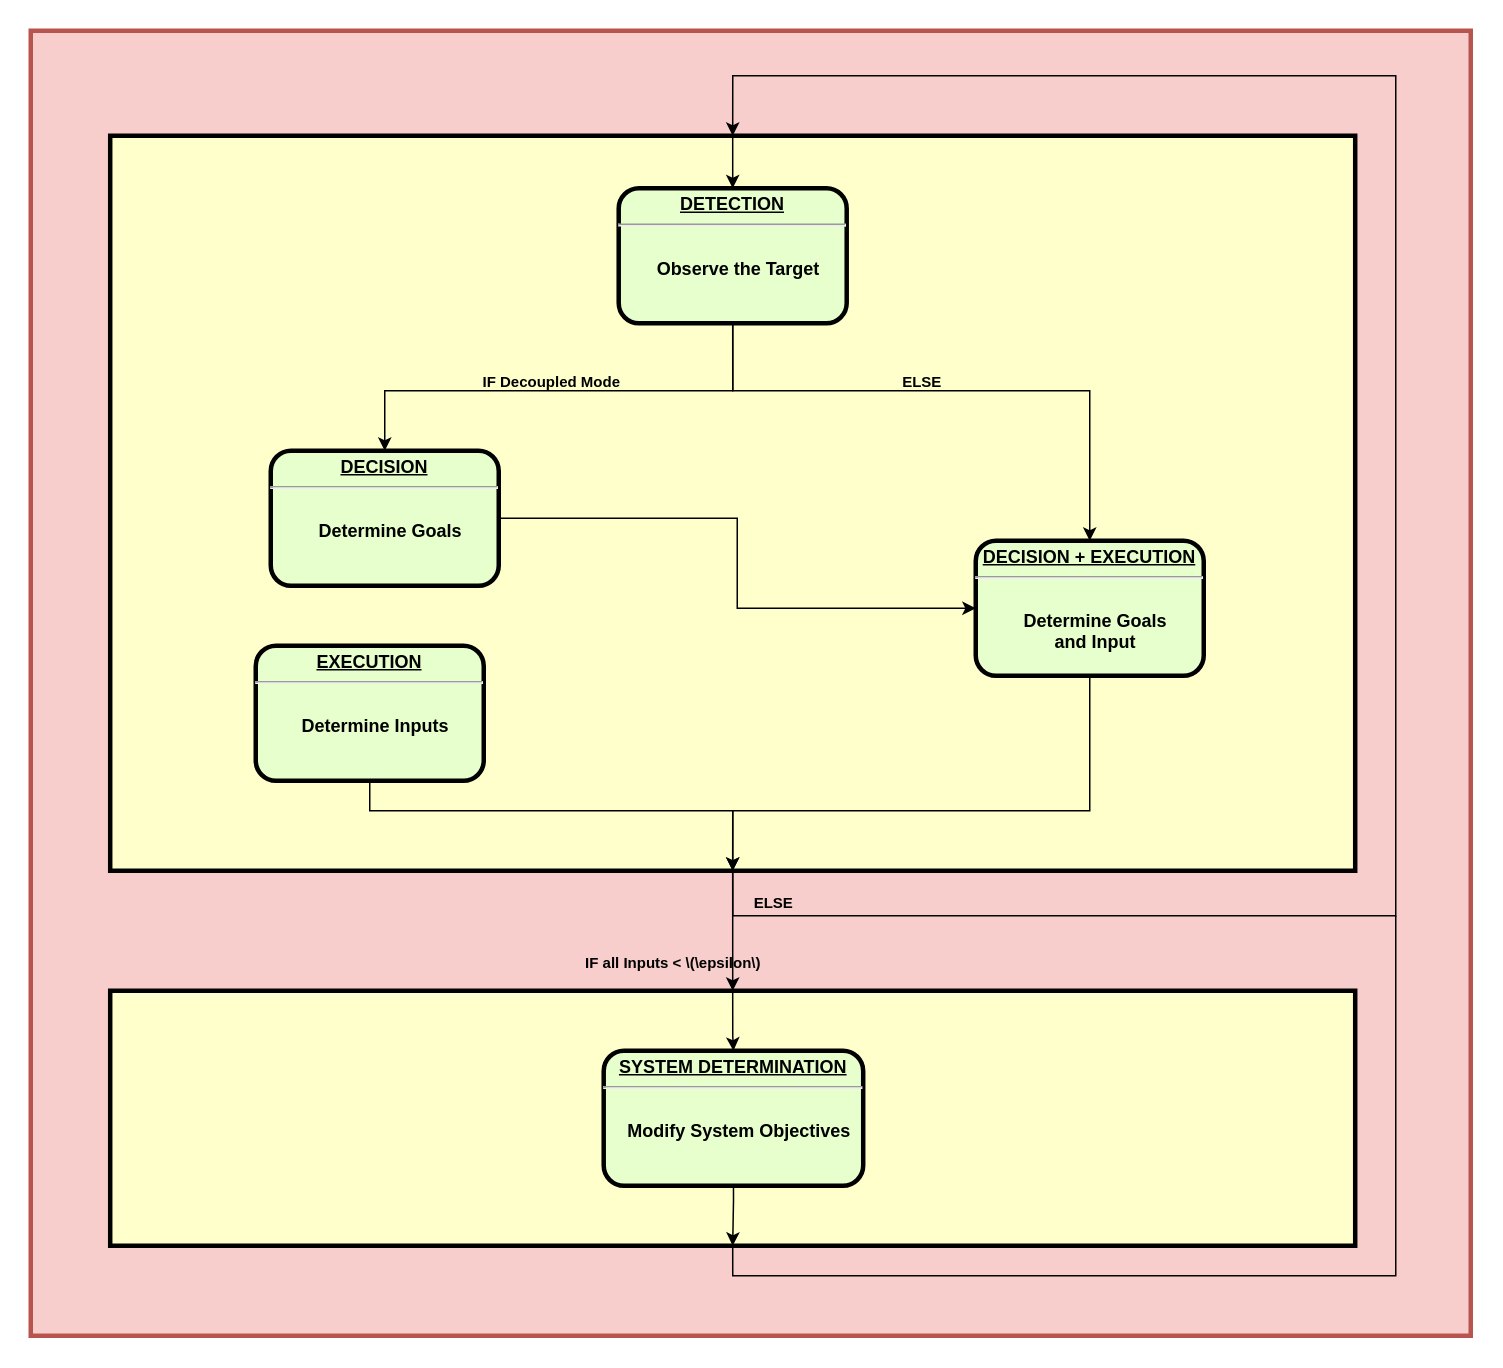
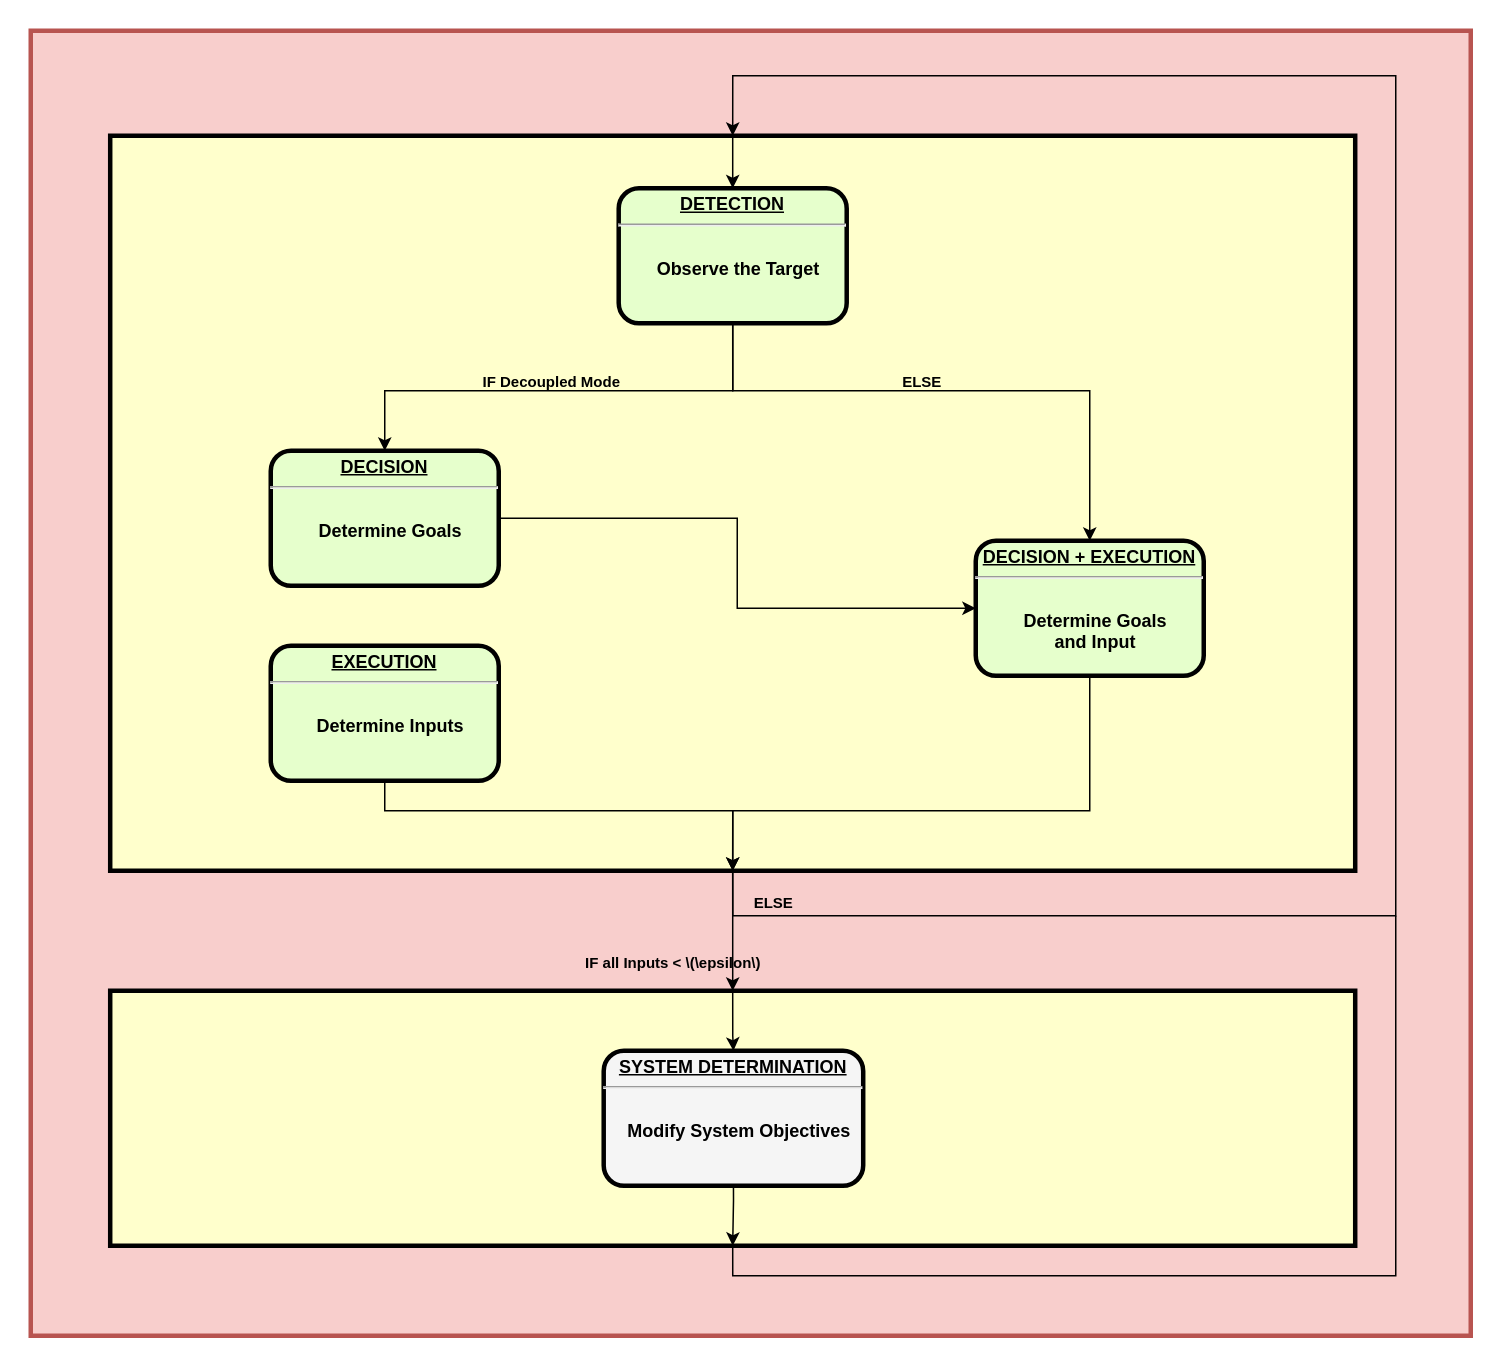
- <mxCell id="15" value="&lt;p style=&quot;margin: 0px; margin-top: 4px; text-align: center; text-decoration: underline;&quot;&gt;&lt;strong&gt;EXECUTION&lt;br&gt;&lt;/strong&gt;&lt;/p&gt;&lt;hr&gt;&lt;p style=&quot;margin: 0px; margin-left: 8px;&quot;&gt;&lt;br&gt;Determine Inputs&lt;/p&gt;" style="verticalAlign=middle;align=center;overflow=fill;fontSize=12;fontFamily=Helvetica;html=1;rounded=1;fontStyle=1;strokeWidth=3;fillColor=#E6FFCC" parent="1" vertex="1"><mxGeometry x="170" y="430" width="152" height="90" as="geometry" /></mxCell>
+ <mxCell id="15" value="&lt;p style=&quot;margin: 0px; margin-top: 4px; text-align: center; text-decoration: underline;&quot;&gt;&lt;strong&gt;EXECUTION&lt;br&gt;&lt;/strong&gt;&lt;/p&gt;&lt;hr&gt;&lt;p style=&quot;margin: 0px; margin-left: 8px;&quot;&gt;&lt;br&gt;Determine Inputs&lt;/p&gt;" style="verticalAlign=middle;align=center;overflow=fill;fontSize=12;fontFamily=Helvetica;html=1;rounded=1;fontStyle=1;strokeWidth=3;fillColor=#E6FFCC" parent="1" vertex="1"><mxGeometry x="180" y="430" width="152" height="90" as="geometry" /></mxCell>
- <mxCell id="22" value="&lt;p style=&quot;margin: 0px; margin-top: 4px; text-align: center; text-decoration: underline;&quot;&gt;&lt;strong&gt;SYSTEM DETERMINATION&lt;br&gt;&lt;/strong&gt;&lt;/p&gt;&lt;hr&gt;&lt;p style=&quot;margin: 0px; margin-left: 8px;&quot;&gt;&lt;br&gt;Modify System Objectives&lt;/p&gt;" style="verticalAlign=middle;align=center;overflow=fill;fontSize=12;fontFamily=Helvetica;html=1;rounded=1;fontStyle=1;strokeWidth=3;fillColor=#E6FFCC" parent="1" vertex="1"><mxGeometry x="401.97" y="700" width="173" height="90" as="geometry" /></mxCell>
+ <mxCell id="22" value="&lt;p style=&quot;margin: 0px; margin-top: 4px; text-align: center; text-decoration: underline;&quot;&gt;&lt;strong&gt;SYSTEM DETERMINATION&lt;br&gt;&lt;/strong&gt;&lt;/p&gt;&lt;hr&gt;&lt;p style=&quot;margin: 0px; margin-left: 8px;&quot;&gt;&lt;br&gt;Modify System Objectives&lt;/p&gt;" style="verticalAlign=middle;align=center;overflow=fill;fontSize=12;fontFamily=Helvetica;html=1;rounded=1;fontStyle=1;strokeWidth=3;fillColor=#f5f5f5;" parent="1" vertex="1"><mxGeometry x="401.97" y="700" width="173" height="90" as="geometry" /></mxCell>
